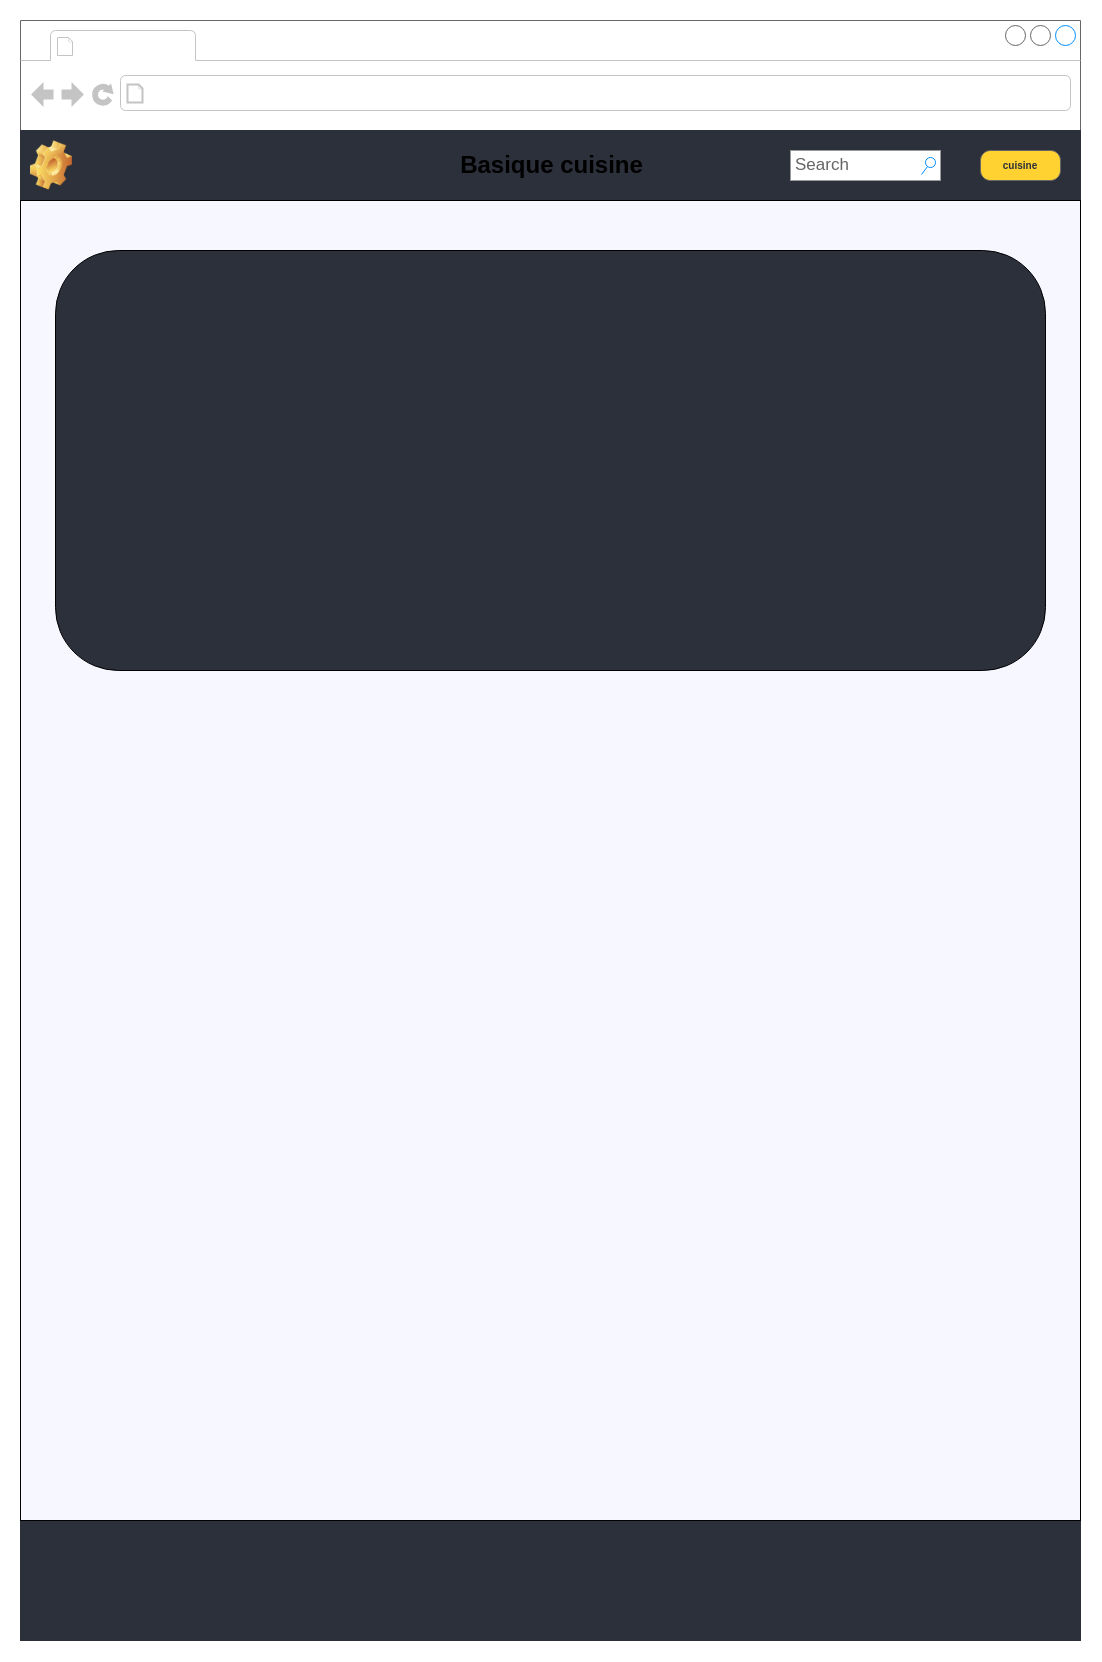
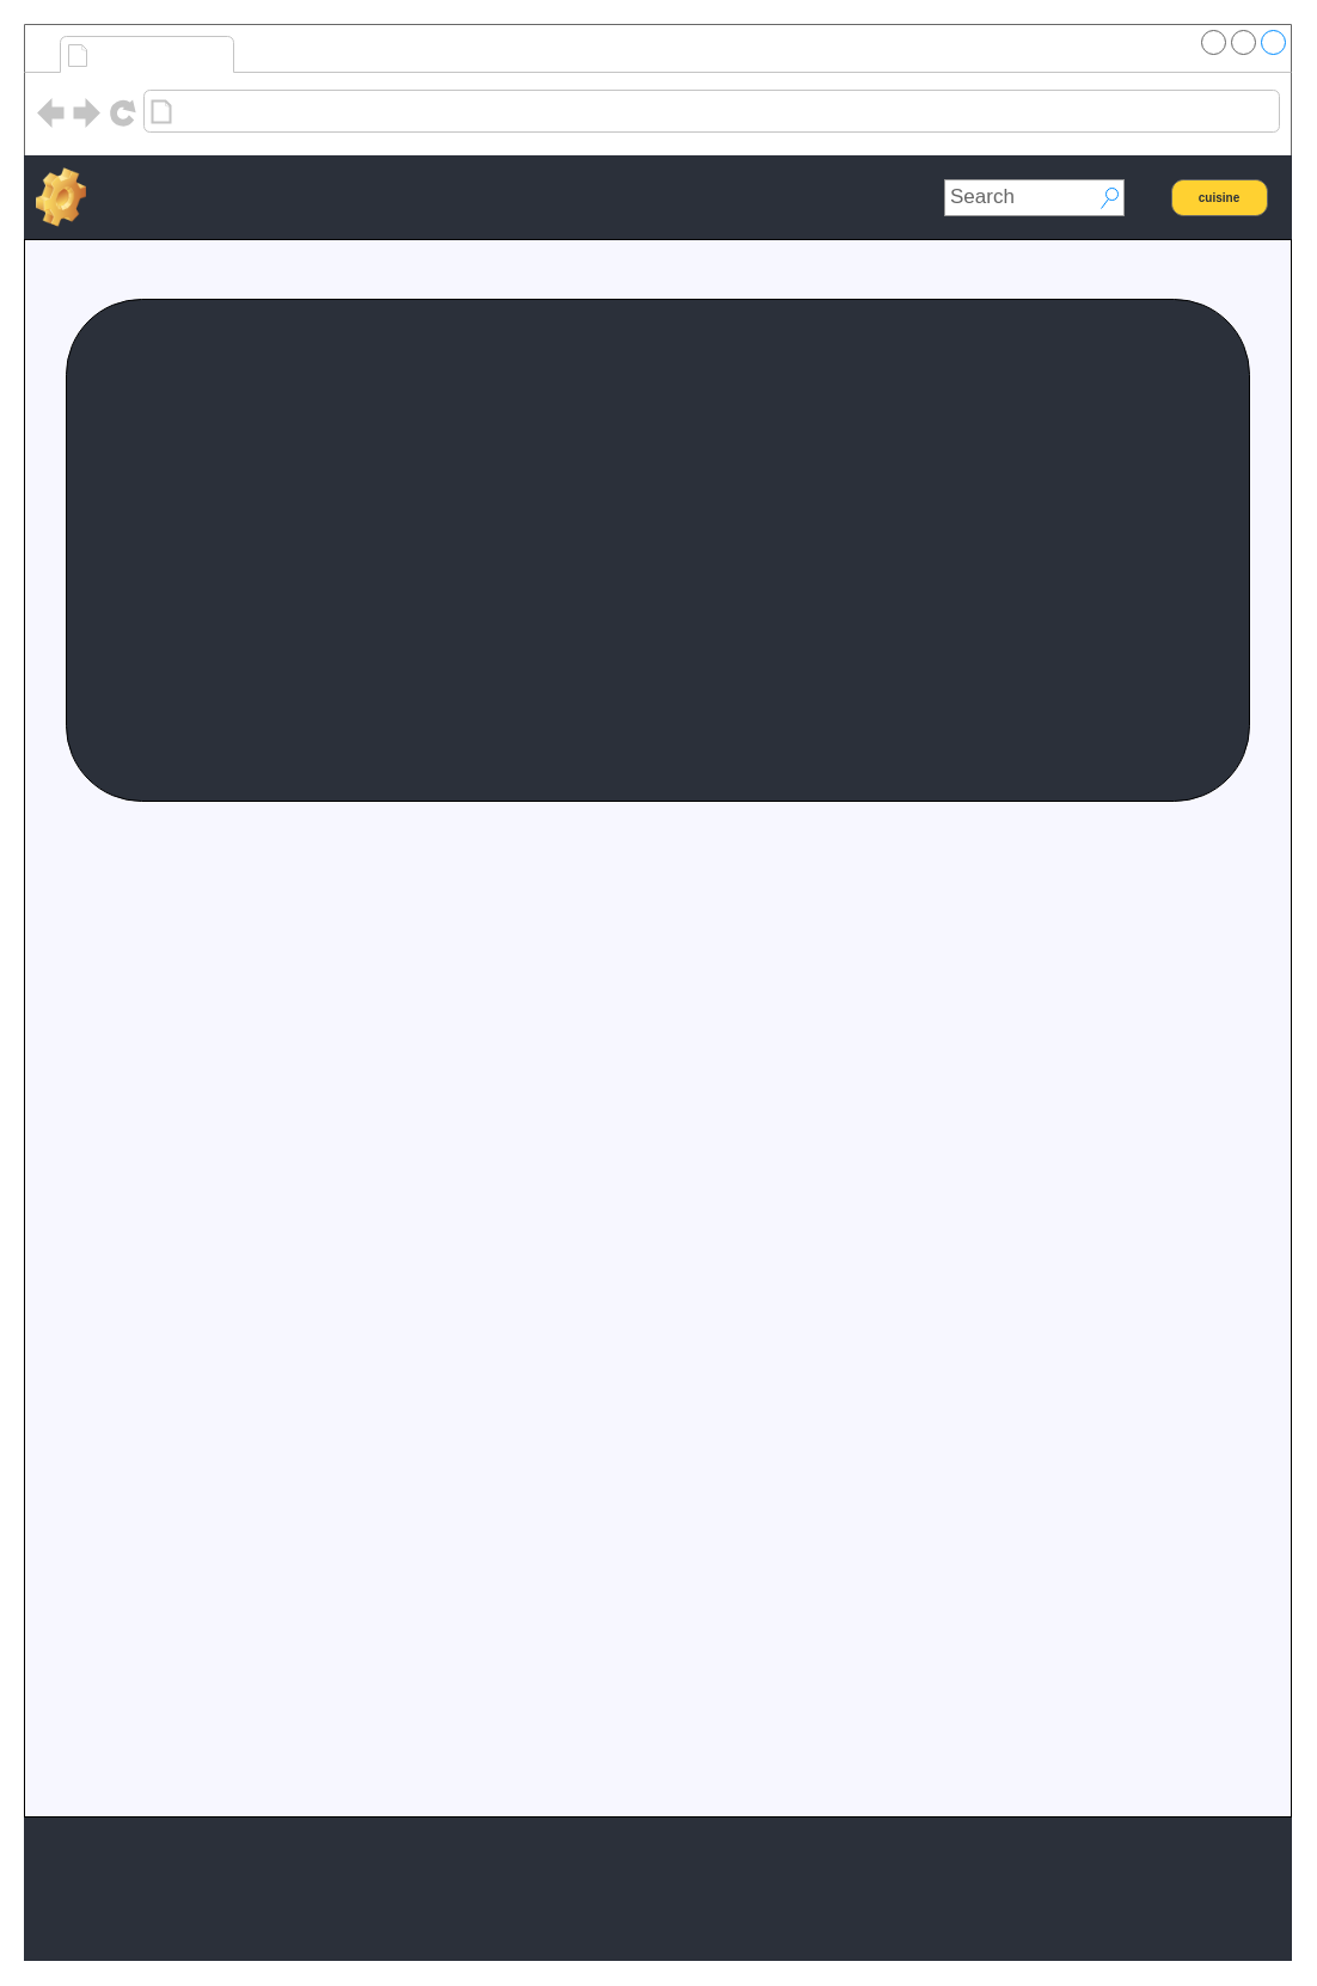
- <mxCell id="9" value="Basique cuisine" style="text;strokeColor=none;fillColor=none;html=1;fontSize=24;fontStyle=1;verticalAlign=middle;align=center;" vertex="1" parent="1"><mxGeometry x="443" y="145" width="215" height="40" as="geometry" /></mxCell>
